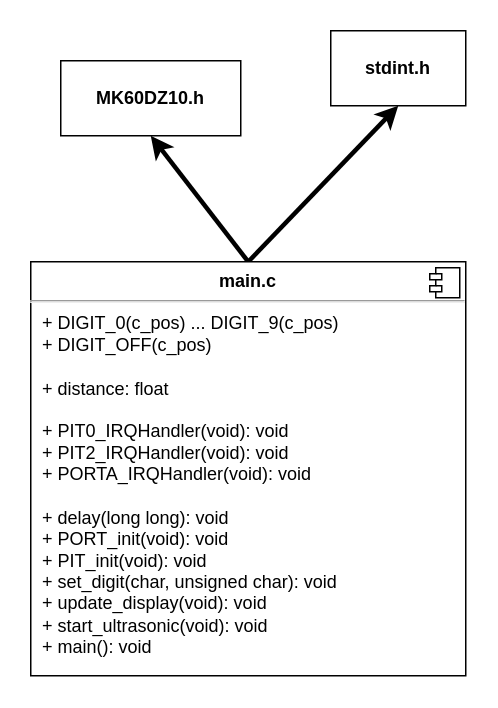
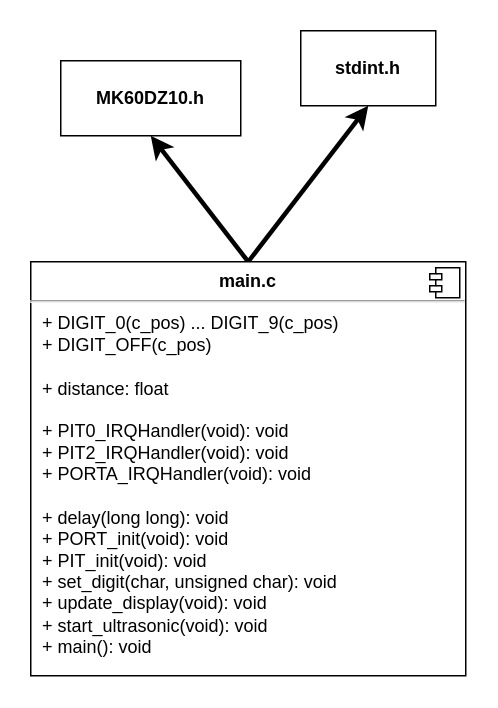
- <mxCell id="7" value="&lt;p style=&quot;margin: 0px ; margin-top: 4px ; text-align: center&quot;&gt;&lt;br&gt;&lt;b&gt;stdint.h&lt;/b&gt;&lt;/p&gt;" style="verticalAlign=top;align=left;overflow=fill;fontSize=12;fontFamily=Helvetica;html=1;" vertex="1" parent="1"><mxGeometry x="220" y="20" width="90" height="50" as="geometry" /></mxCell>
+ <mxCell id="7" value="&lt;p style=&quot;margin: 0px ; margin-top: 4px ; text-align: center&quot;&gt;&lt;br&gt;&lt;b&gt;stdint.h&lt;/b&gt;&lt;/p&gt;" style="verticalAlign=top;align=left;overflow=fill;fontSize=12;fontFamily=Helvetica;html=1;" vertex="1" parent="1"><mxGeometry x="200" y="20" width="90" height="50" as="geometry" /></mxCell>
